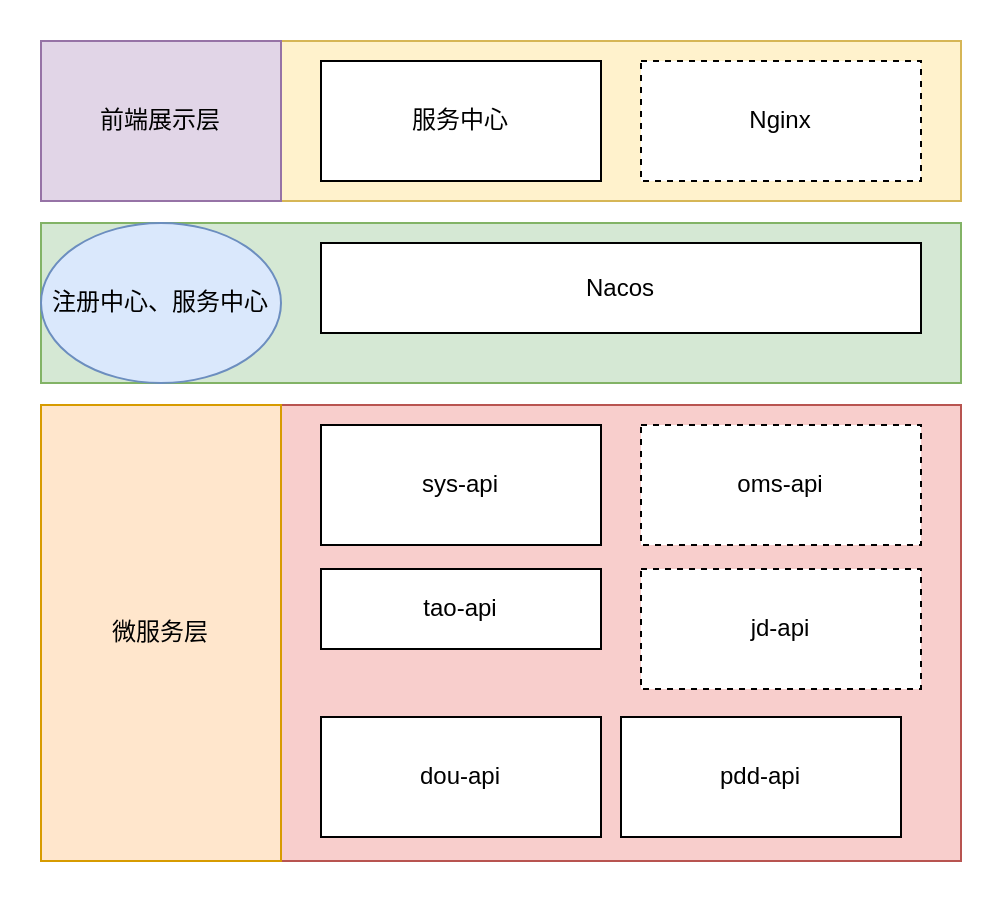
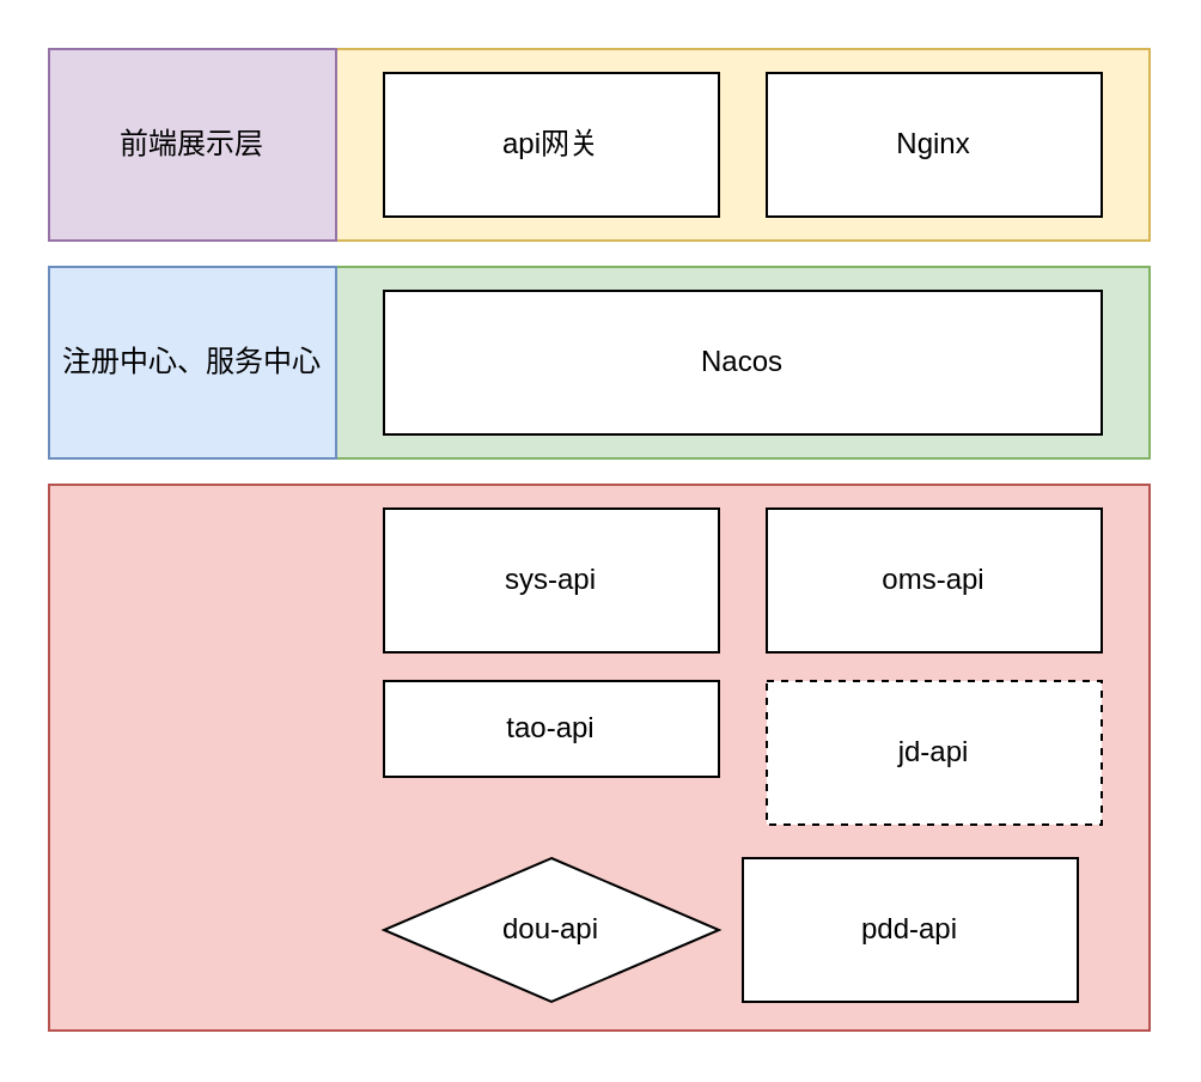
- <mxCell id="4" value="服务中心" style="rounded=0;whiteSpace=wrap;html=1;" parent="1" vertex="1"><mxGeometry x="160" y="30" width="140" height="60" as="geometry" /></mxCell>
+ <mxCell id="4" value="api网关" style="rounded=0;whiteSpace=wrap;html=1;" parent="1" vertex="1"><mxGeometry x="160" y="30" width="140" height="60" as="geometry" /></mxCell>
- <mxCell id="5" value="Nginx" style="rounded=0;whiteSpace=wrap;html=1;dashed=1;" parent="1" vertex="1"><mxGeometry x="320" y="30" width="140" height="60" as="geometry" /></mxCell>
+ <mxCell id="5" value="Nginx" style="rounded=0;whiteSpace=wrap;html=1;" parent="1" vertex="1"><mxGeometry x="320" y="30" width="140" height="60" as="geometry" /></mxCell>
- <mxCell id="8" value="Nacos" style="rounded=0;whiteSpace=wrap;html=1;" parent="1" vertex="1"><mxGeometry x="160" y="121" width="300" height="45" as="geometry" /></mxCell>
+ <mxCell id="8" value="Nacos" style="rounded=0;whiteSpace=wrap;html=1;" parent="1" vertex="1"><mxGeometry x="160" y="121" width="300" height="60" as="geometry" /></mxCell>
- <mxCell id="7" value="注册中心、服务中心" style="ellipse;whiteSpace=wrap;html=1;fillColor=#dae8fc;strokeColor=#6c8ebf;" parent="1" vertex="1"><mxGeometry x="20" y="111" width="120" height="80" as="geometry" /></mxCell>
+ <mxCell id="7" value="注册中心、服务中心" style="rounded=0;whiteSpace=wrap;html=1;fillColor=#dae8fc;strokeColor=#6c8ebf;" parent="1" vertex="1"><mxGeometry x="20" y="111" width="120" height="80" as="geometry" /></mxCell>
- <mxCell id="12" value="oms-api" style="rounded=0;whiteSpace=wrap;html=1;dashed=1;" vertex="1" parent="1"><mxGeometry x="320" y="212" width="140" height="60" as="geometry" /></mxCell>
+ <mxCell id="12" value="oms-api" style="rounded=0;whiteSpace=wrap;html=1;" vertex="1" parent="1"><mxGeometry x="320" y="212" width="140" height="60" as="geometry" /></mxCell>
- <mxCell id="10" value="微服务层" style="rounded=0;whiteSpace=wrap;html=1;fillColor=#ffe6cc;strokeColor=#d79b00;" vertex="1" parent="1"><mxGeometry x="20" y="202" width="120" height="228" as="geometry" /></mxCell>
- <mxCell id="15" value="dou-api" style="rounded=0;whiteSpace=wrap;html=1;" vertex="1" parent="1"><mxGeometry x="160" y="358" width="140" height="60" as="geometry" /></mxCell>
+ <mxCell id="15" value="dou-api" style="rhombus;whiteSpace=wrap;html=1;" vertex="1" parent="1"><mxGeometry x="160" y="358" width="140" height="60" as="geometry" /></mxCell>
